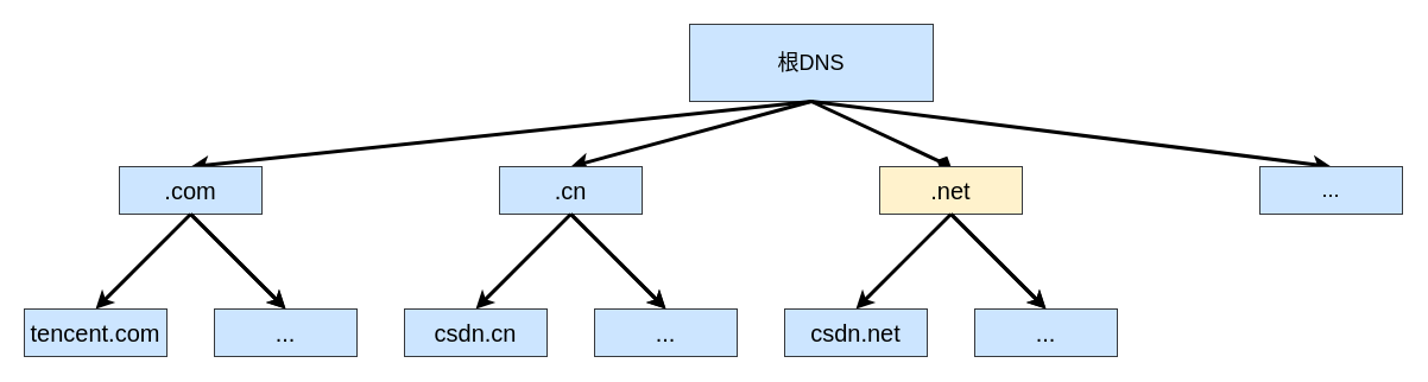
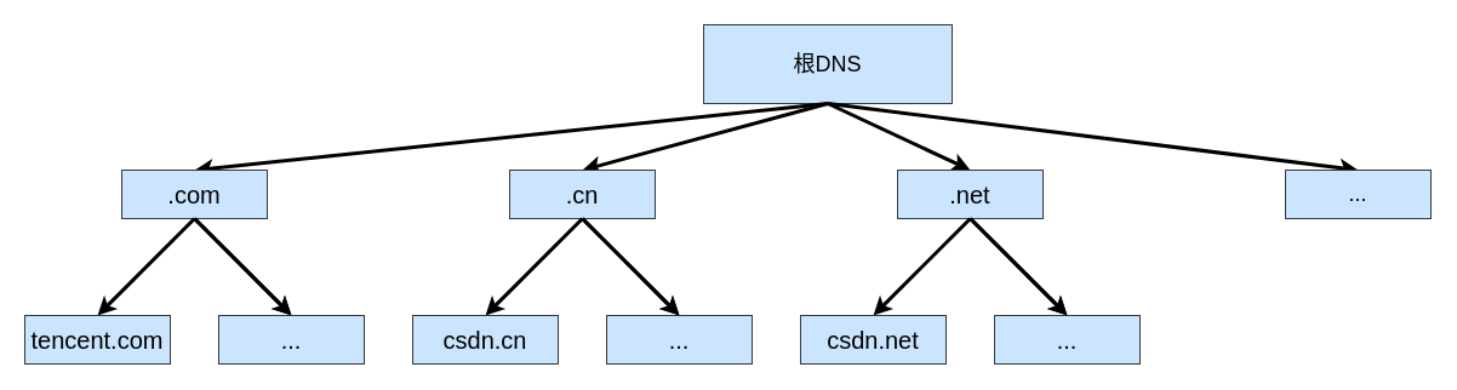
- <mxCell id="6" value="" style="endArrow=diamond;html=1;exitX=0.5;exitY=1;exitDx=0;exitDy=0;strokeWidth=3;entryX=0.5;entryY=0;entryDx=0;entryDy=0;" edge="1" parent="1" target="28" source="2"><mxGeometry width="50" height="50" relative="1" as="geometry"><mxPoint x="920" y="60" as="sourcePoint" /><mxPoint x="720" y="140" as="targetPoint" /><Array as="points" /></mxGeometry></mxCell>
+ <mxCell id="6" value="" style="endArrow=classic;html=1;exitX=0.5;exitY=1;exitDx=0;exitDy=0;strokeWidth=3;entryX=0.5;entryY=0;entryDx=0;entryDy=0;" edge="1" parent="1" target="28" source="2"><mxGeometry width="50" height="50" relative="1" as="geometry"><mxPoint x="920" y="60" as="sourcePoint" /><mxPoint x="720" y="140" as="targetPoint" /><Array as="points" /></mxGeometry></mxCell>
- <mxCell id="28" value="&lt;font style=&quot;font-size: 20px&quot;&gt;.net&lt;br&gt;&lt;/font&gt;" style="rounded=0;whiteSpace=wrap;html=1;fontSize=16;fillColor=#fff2cc;strokeColor=#36393d;" vertex="1" parent="1"><mxGeometry x="740" y="140" width="120" height="40" as="geometry" /></mxCell>
+ <mxCell id="28" value="&lt;font style=&quot;font-size: 20px&quot;&gt;.net&lt;br&gt;&lt;/font&gt;" style="rounded=0;whiteSpace=wrap;html=1;fontSize=16;fillColor=#cce5ff;strokeColor=#36393d;" vertex="1" parent="1"><mxGeometry x="740" y="140" width="120" height="40" as="geometry" /></mxCell>
